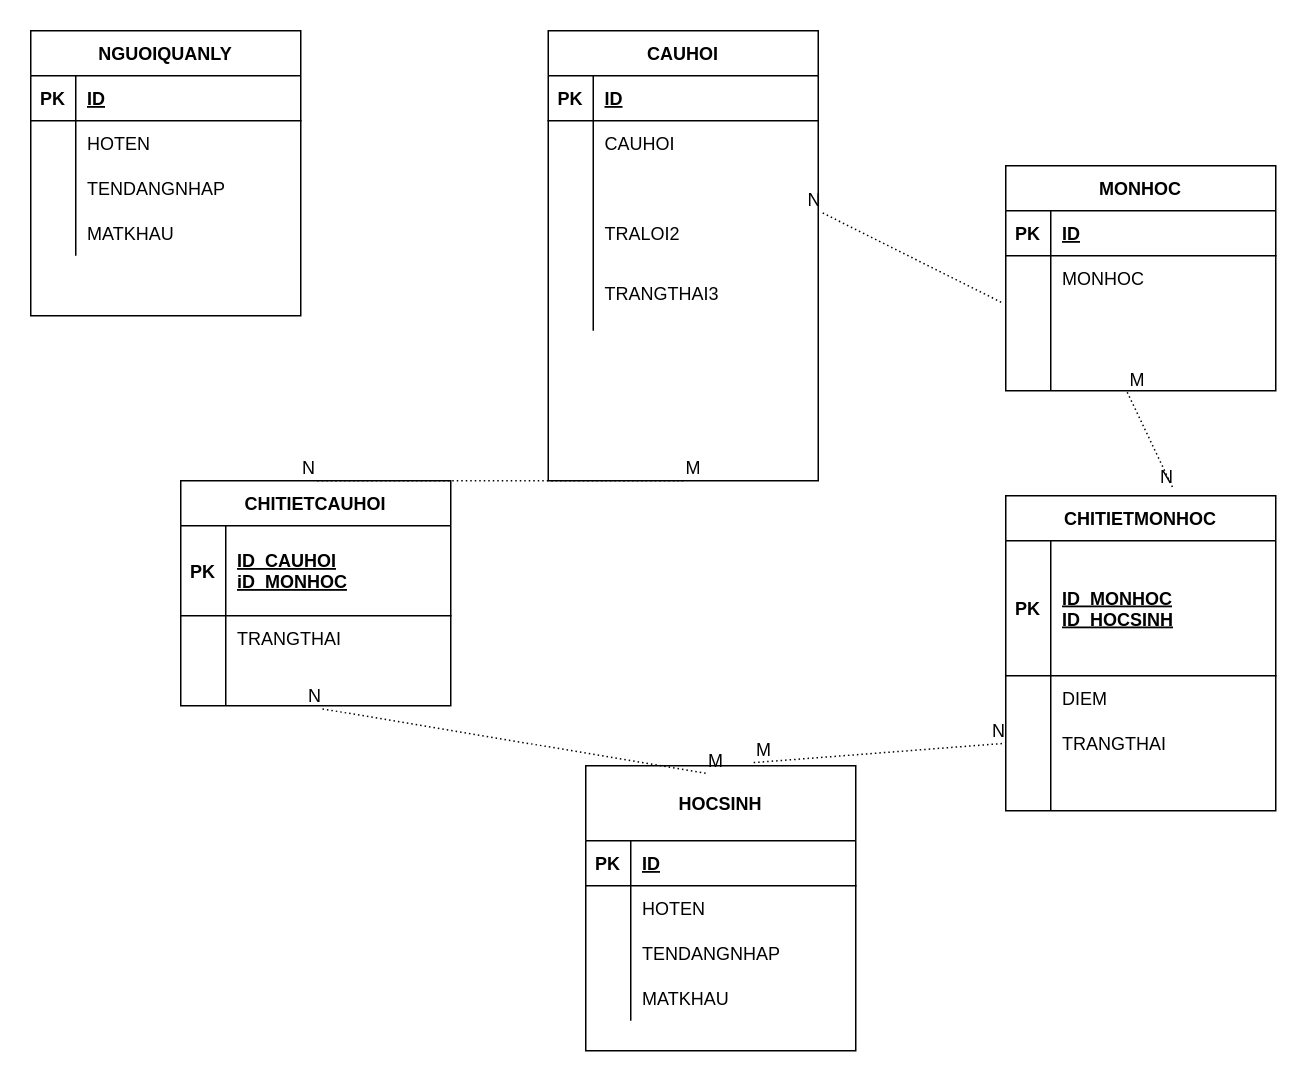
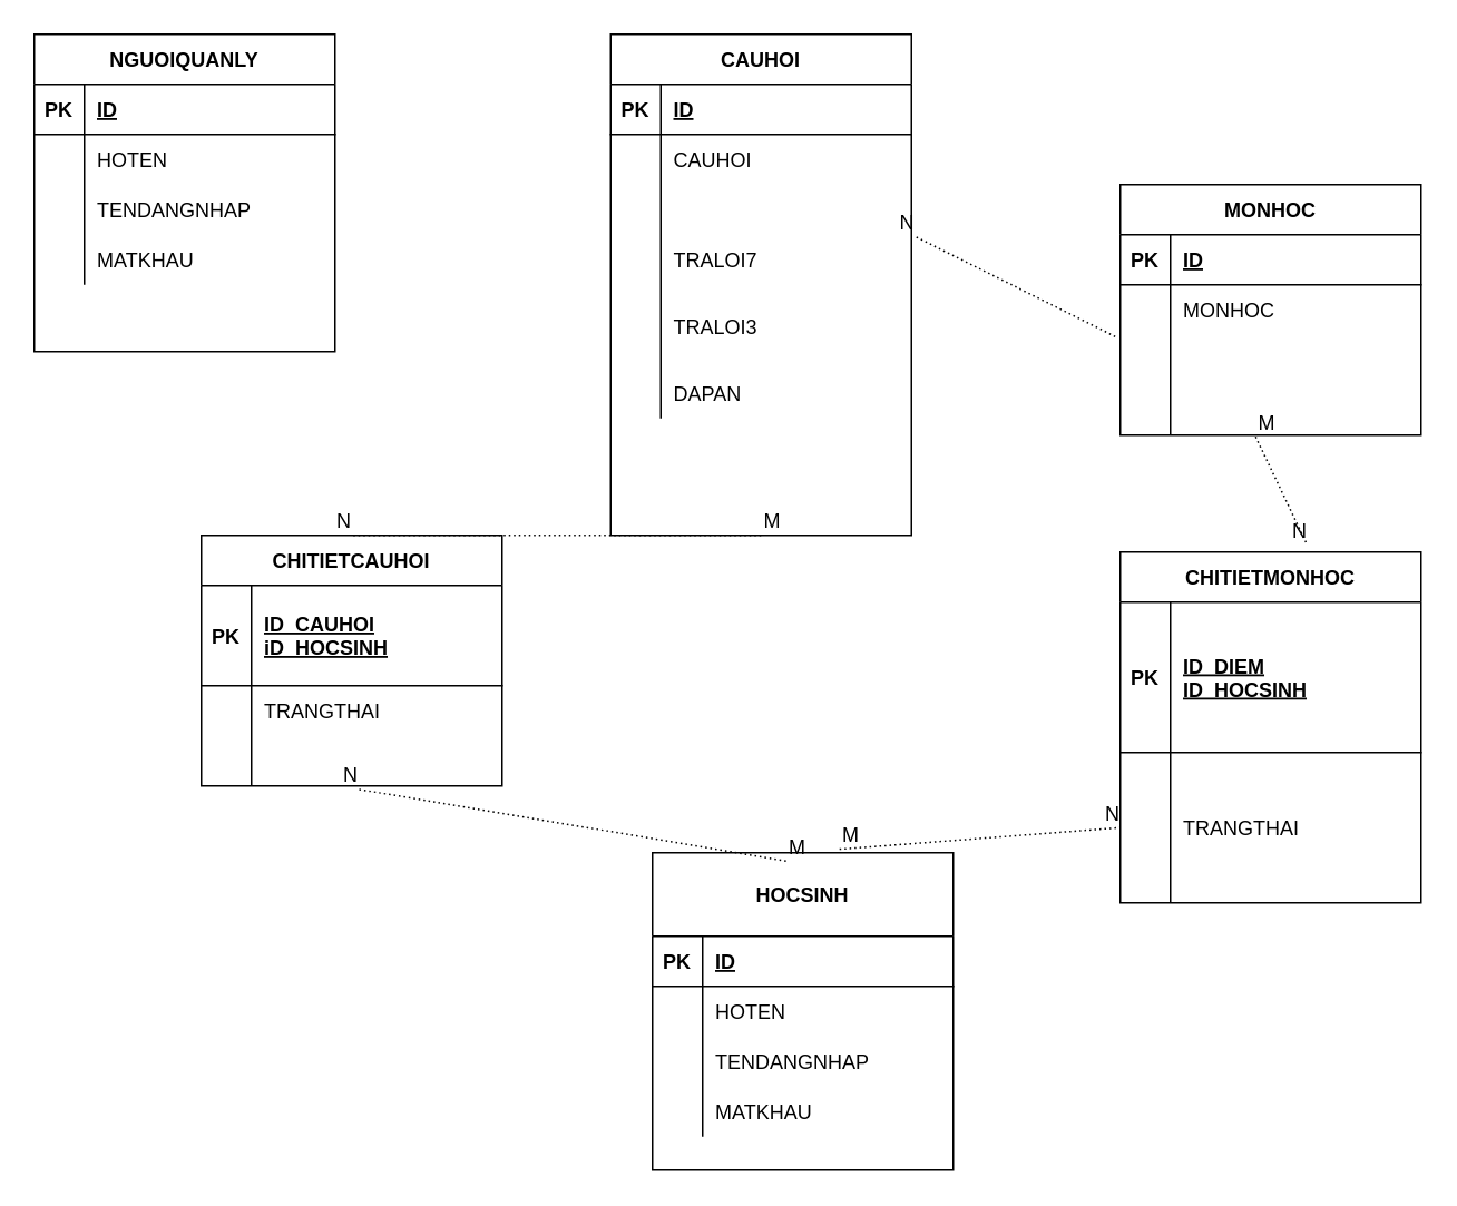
- <mxCell id="53" value="TRALOI2" style="shape=partialRectangle;connectable=0;fillColor=none;top=0;left=0;bottom=0;right=0;align=left;spacingLeft=6;overflow=hidden;" parent="51" vertex="1"><mxGeometry x="30" width="150" height="30" as="geometry" /></mxCell>
+ <mxCell id="53" value="TRALOI7" style="shape=partialRectangle;connectable=0;fillColor=none;top=0;left=0;bottom=0;right=0;align=left;spacingLeft=6;overflow=hidden;" parent="51" vertex="1"><mxGeometry x="30" width="150" height="30" as="geometry" /></mxCell>
- <mxCell id="56" value="TRANGTHAI3" style="shape=partialRectangle;connectable=0;fillColor=none;top=0;left=0;bottom=0;right=0;align=left;spacingLeft=6;overflow=hidden;" parent="54" vertex="1"><mxGeometry x="30" width="150" height="50" as="geometry" /></mxCell>
+ <mxCell id="56" value="TRALOI3" style="shape=partialRectangle;connectable=0;fillColor=none;top=0;left=0;bottom=0;right=0;align=left;spacingLeft=6;overflow=hidden;" parent="54" vertex="1"><mxGeometry x="30" width="150" height="50" as="geometry" /></mxCell>
+ <mxCell id="59" value="DAPAN" style="shape=partialRectangle;connectable=0;fillColor=none;top=0;left=0;bottom=0;right=0;align=left;spacingLeft=6;overflow=hidden;" parent="57" vertex="1"><mxGeometry x="30" width="150" height="30" as="geometry" /></mxCell>
- <mxCell id="67" value="ID_CAUHOI&#10;iD_MONHOC" style="shape=partialRectangle;connectable=0;fillColor=none;top=0;left=0;bottom=0;right=0;align=left;spacingLeft=6;fontStyle=5;overflow=hidden;" parent="65" vertex="1"><mxGeometry x="30" width="150" height="60" as="geometry" /></mxCell>
+ <mxCell id="67" value="ID_CAUHOI&#10;iD_HOCSINH" style="shape=partialRectangle;connectable=0;fillColor=none;top=0;left=0;bottom=0;right=0;align=left;spacingLeft=6;fontStyle=5;overflow=hidden;" parent="65" vertex="1"><mxGeometry x="30" width="150" height="60" as="geometry" /></mxCell>
- <mxCell id="85" value="ID_MONHOC&#10;ID_HOCSINH" style="shape=partialRectangle;connectable=0;fillColor=none;top=0;left=0;bottom=0;right=0;align=left;spacingLeft=6;fontStyle=5;overflow=hidden;" parent="83" vertex="1"><mxGeometry x="30" width="150" height="90" as="geometry" /></mxCell>
+ <mxCell id="85" value="ID_DIEM&#10;ID_HOCSINH" style="shape=partialRectangle;connectable=0;fillColor=none;top=0;left=0;bottom=0;right=0;align=left;spacingLeft=6;fontStyle=5;overflow=hidden;" parent="83" vertex="1"><mxGeometry x="30" width="150" height="90" as="geometry" /></mxCell>
- <mxCell id="88" value="DIEM" style="shape=partialRectangle;connectable=0;fillColor=none;top=0;left=0;bottom=0;right=0;align=left;spacingLeft=6;overflow=hidden;" parent="86" vertex="1"><mxGeometry x="30" width="150" height="30" as="geometry" /></mxCell>
